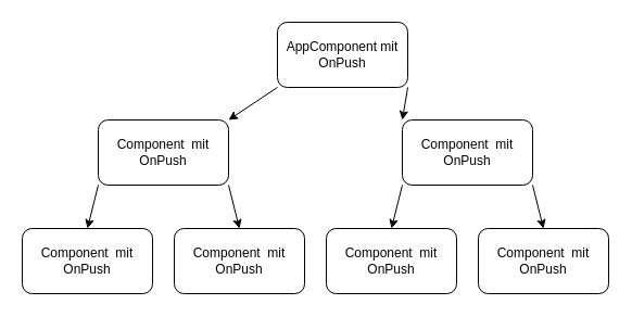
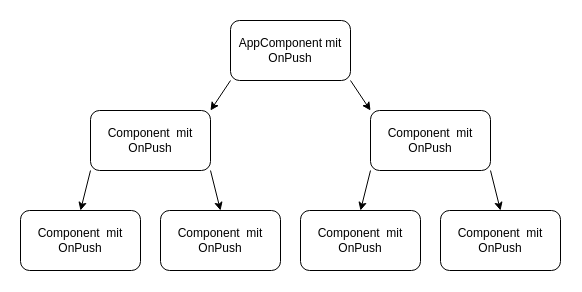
- <mxCell id="4" value="AppComponent mit OnPush" style="rounded=1;whiteSpace=wrap;html=1;" parent="1" vertex="1"><mxGeometry x="255" y="20" width="120" height="60" as="geometry" /></mxCell>
+ <mxCell id="4" value="AppComponent mit OnPush" style="rounded=1;whiteSpace=wrap;html=1;" parent="1" vertex="1"><mxGeometry x="230" y="20" width="120" height="60" as="geometry" /></mxCell>
